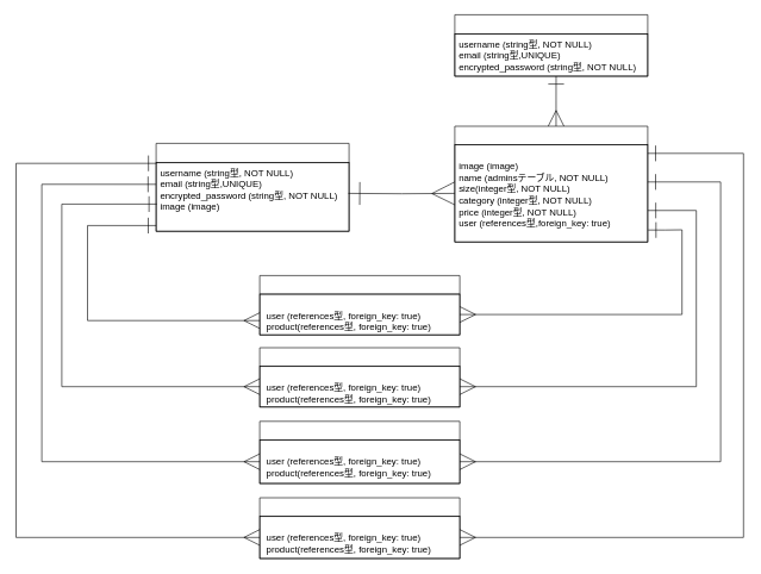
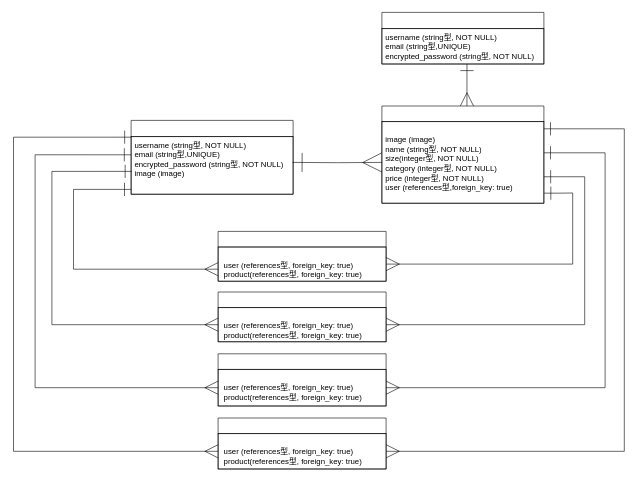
- <mxCell id="4" value="productsテーブル" style="swimlane;fontStyle=0;childLayout=stackLayout;horizontal=1;startSize=26;horizontalStack=0;resizeParent=1;resizeParentMax=0;resizeLast=0;collapsible=1;marginBottom=0;align=center;fontSize=15;fontColor=#FFFFFF;labelBackgroundColor=none;strokeColor=#000000;" vertex="1" parent="1"><mxGeometry x="634" y="176" width="270" height="162" as="geometry" /></mxCell>
+ <mxCell id="4" value="integer型" style="swimlane;fontStyle=0;childLayout=stackLayout;horizontal=1;startSize=26;horizontalStack=0;resizeParent=1;resizeParentMax=0;resizeLast=0;collapsible=1;marginBottom=0;align=center;fontSize=15;fontColor=#FFFFFF;labelBackgroundColor=none;strokeColor=#000000;" vertex="1" parent="1"><mxGeometry x="634" y="176" width="270" height="162" as="geometry" /></mxCell>
- <mxCell id="5" value="&#10;image (image)&#10;name (adminsテーブル, NOT NULL)&#10;size(integer型, NOT NULL)&#10;category (integer型, NOT NULL)&#10;price (integer型, NOT NULL)&#10;user (references型,foreign_key: true)" style="text;fillColor=none;spacingLeft=4;spacingRight=4;overflow=hidden;rotatable=0;points=[[0,0.5],[1,0.5]];portConstraint=eastwest;fontSize=13;fontColor=#000000;labelBackgroundColor=none;strokeColor=#000000;" vertex="1" parent="4"><mxGeometry y="26" width="270" height="136" as="geometry" /></mxCell>
+ <mxCell id="5" value="&#10;image (image)&#10;name (string型, NOT NULL)&#10;size(integer型, NOT NULL)&#10;category (integer型, NOT NULL)&#10;price (integer型, NOT NULL)&#10;user (references型,foreign_key: true)" style="text;fillColor=none;spacingLeft=4;spacingRight=4;overflow=hidden;rotatable=0;points=[[0,0.5],[1,0.5]];portConstraint=eastwest;fontSize=13;fontColor=#000000;labelBackgroundColor=none;strokeColor=#000000;" vertex="1" parent="4"><mxGeometry y="26" width="270" height="136" as="geometry" /></mxCell>
